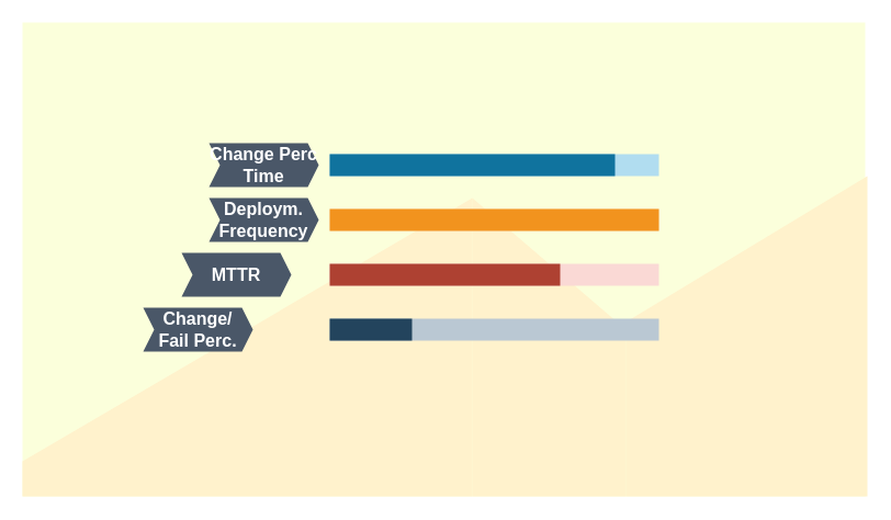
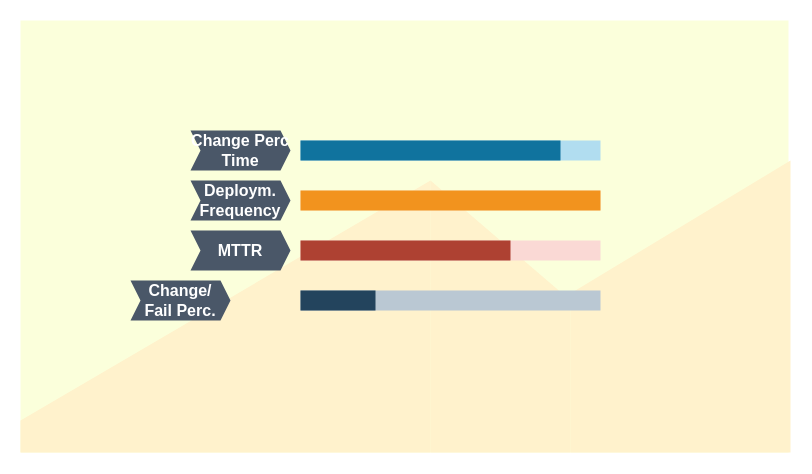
- <mxCell id="12" value="MTTR" style="shape=step;perimeter=stepPerimeter;whiteSpace=wrap;html=1;fixedSize=1;size=10;fillColor=#4A5768;strokeColor=none;fontSize=16;fontColor=#ffffff;fontStyle=1;rounded=0;" parent="1" vertex="1"><mxGeometry x="165" y="230" width="100" height="40" as="geometry" /></mxCell>
+ <mxCell id="12" value="MTTR" style="shape=step;perimeter=stepPerimeter;whiteSpace=wrap;html=1;fixedSize=1;size=10;fillColor=#4A5768;strokeColor=none;fontSize=16;fontColor=#ffffff;fontStyle=1;rounded=0;" parent="1" vertex="1"><mxGeometry x="190" y="230" width="100" height="40" as="geometry" /></mxCell>
